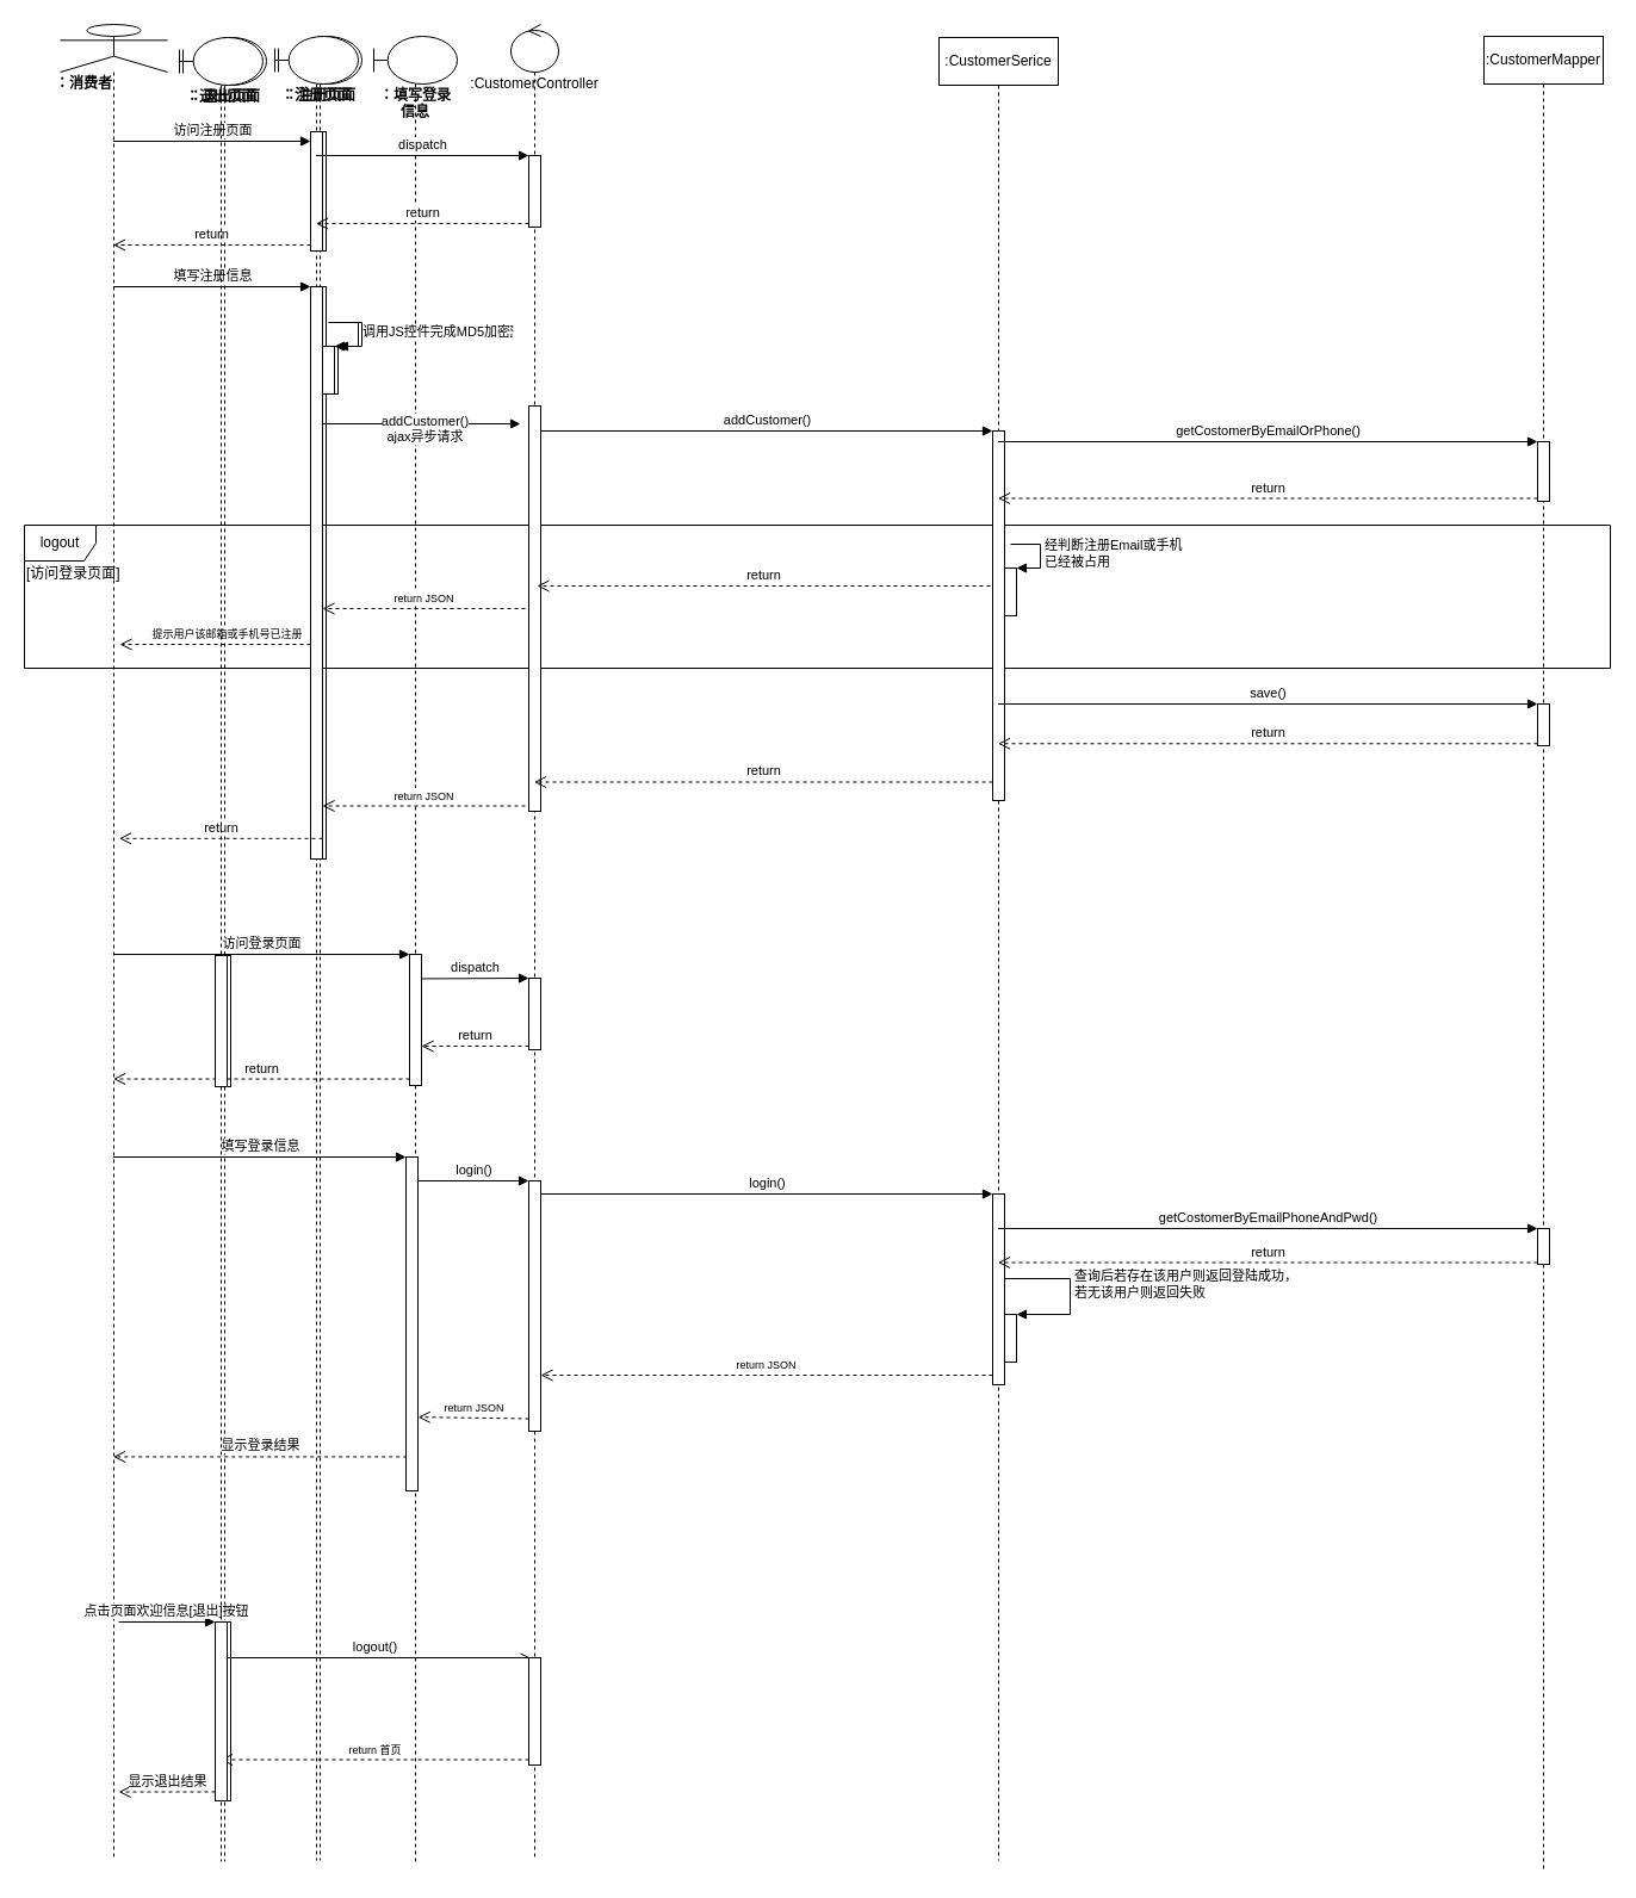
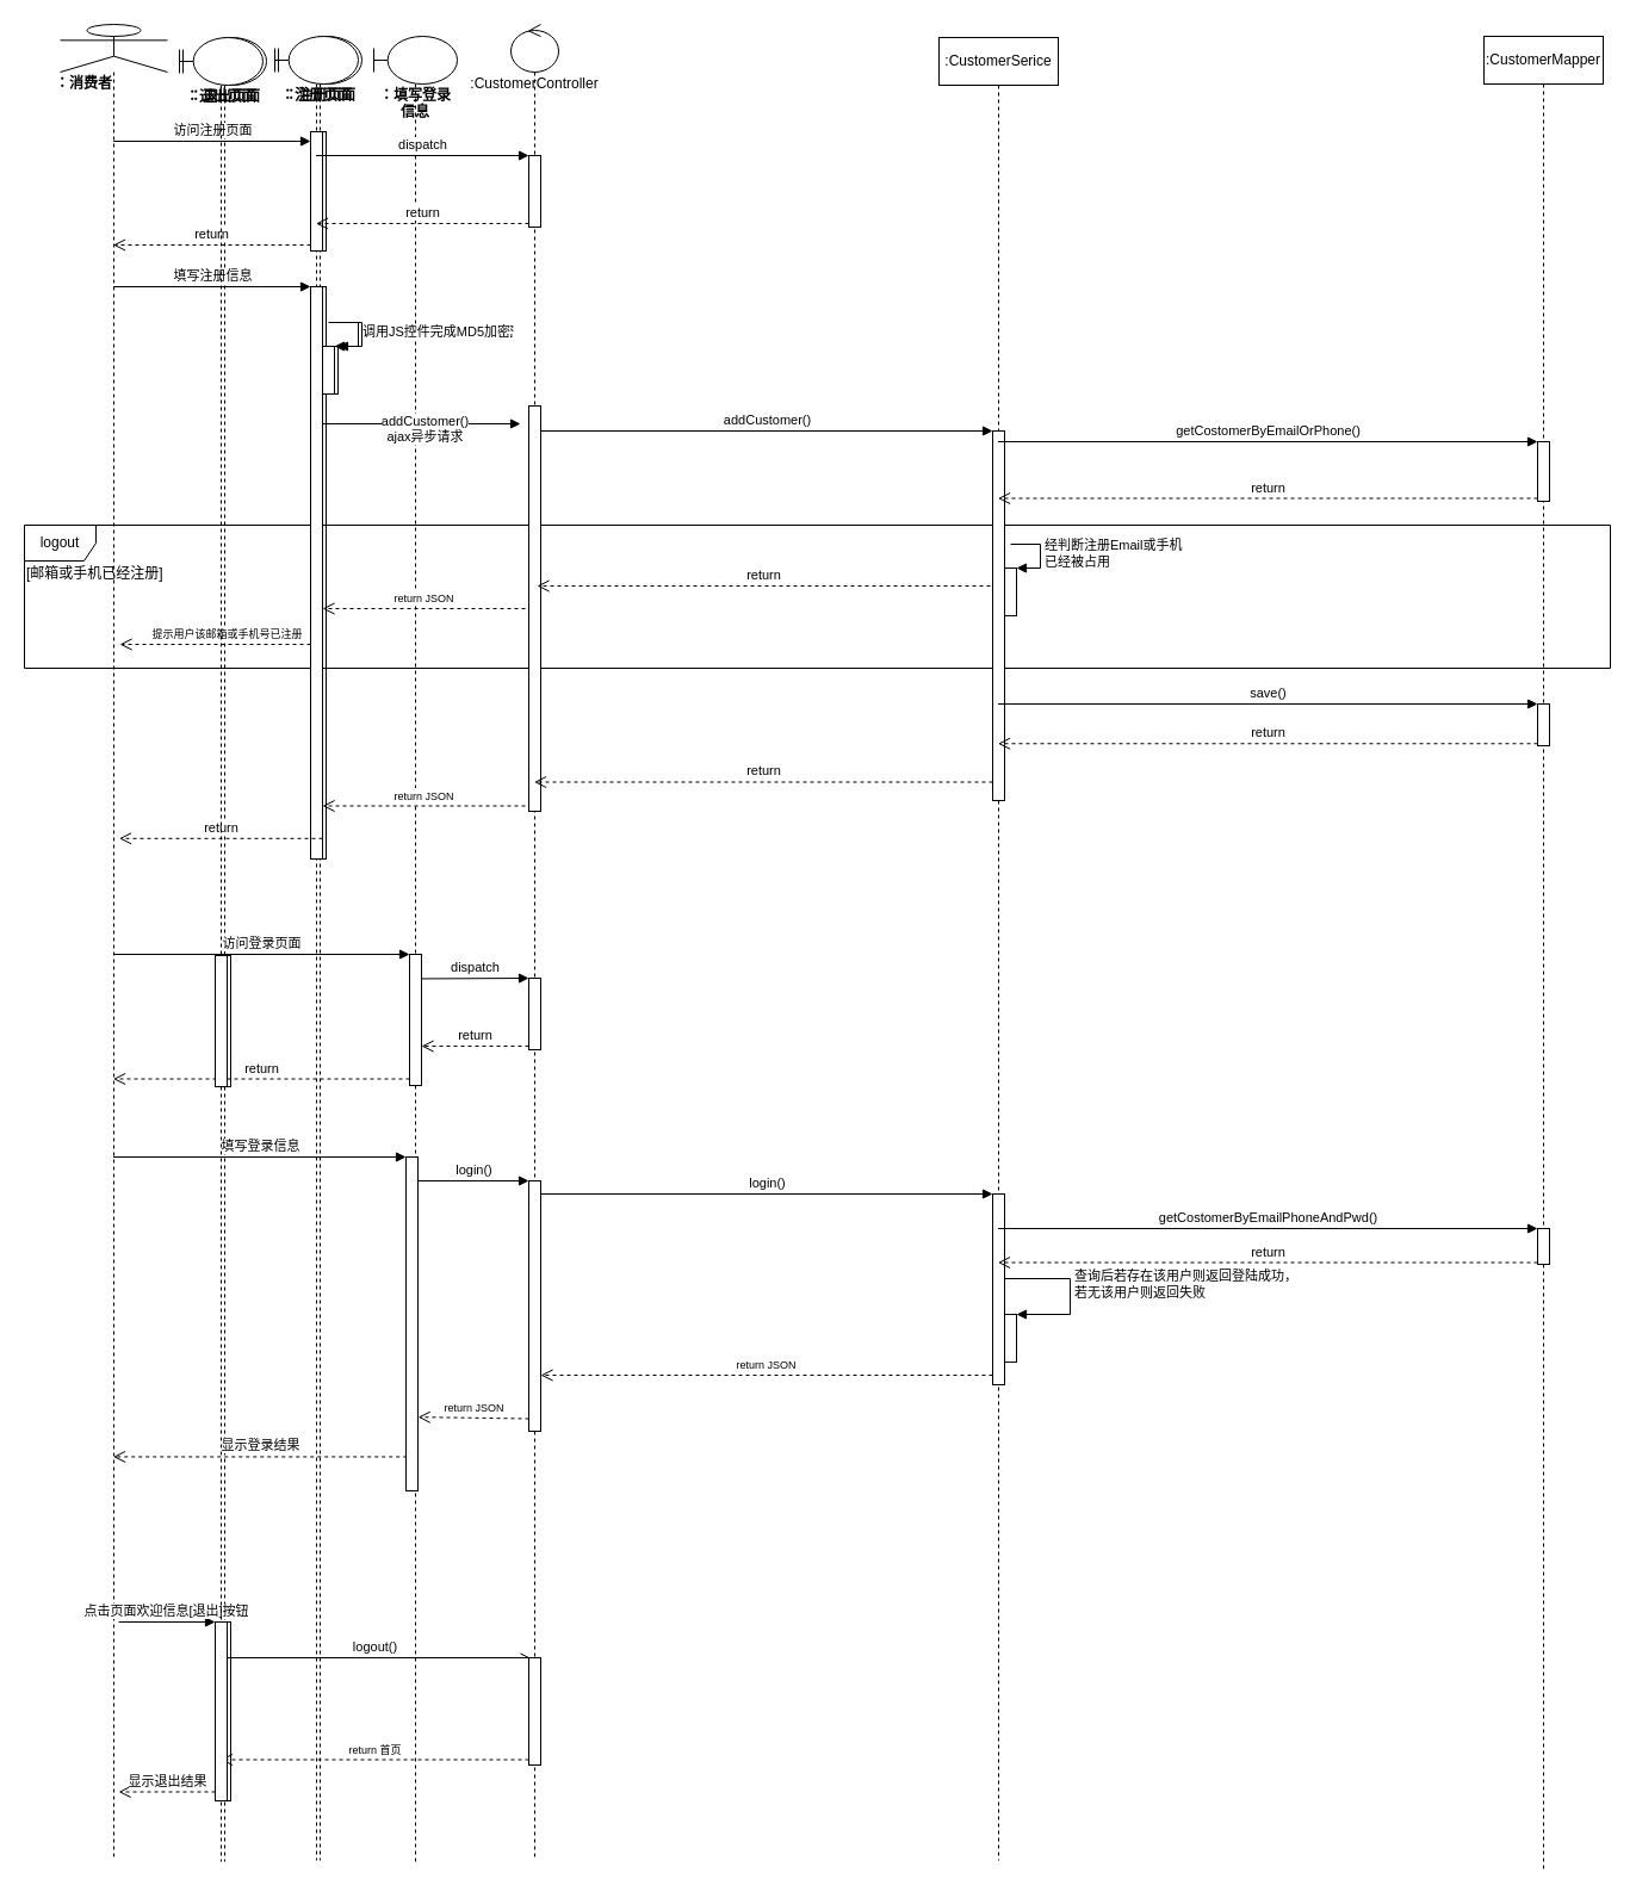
- <mxCell id="54" value="[访问登录页面]" style="text;html=1;strokeColor=none;fillColor=none;align=left;verticalAlign=middle;whiteSpace=wrap;rounded=0;" parent="1" vertex="1"><mxGeometry x="20" y="471" width="150" height="20" as="geometry" /></mxCell>
+ <mxCell id="54" value="[邮箱或手机已经注册]" style="text;html=1;strokeColor=none;fillColor=none;align=left;verticalAlign=middle;whiteSpace=wrap;rounded=0;" parent="1" vertex="1"><mxGeometry x="20" y="471" width="150" height="20" as="geometry" /></mxCell>
